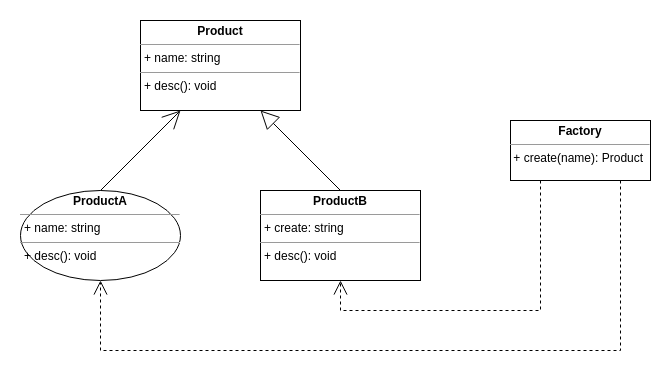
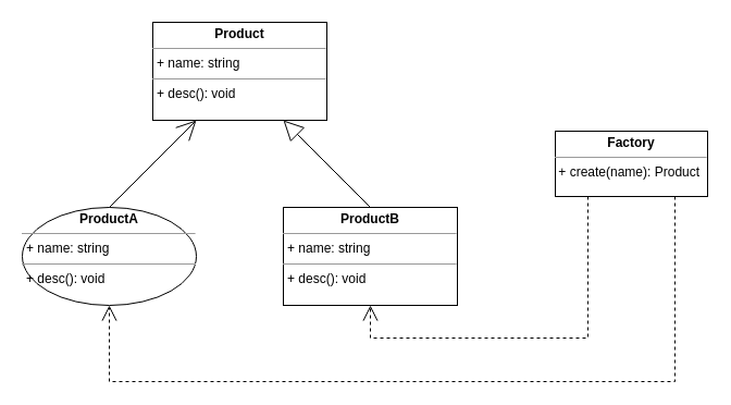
- <mxCell id="3" value="&lt;p style=&quot;margin: 0px ; margin-top: 4px ; text-align: center&quot;&gt;&lt;b&gt;ProductB&lt;/b&gt;&lt;/p&gt;&lt;hr size=&quot;1&quot;&gt;&lt;p style=&quot;margin: 0px ; margin-left: 4px&quot;&gt;+ create: string&lt;/p&gt;&lt;hr size=&quot;1&quot;&gt;&lt;p style=&quot;margin: 0px ; margin-left: 4px&quot;&gt;+ desc(): void&lt;/p&gt;" style="verticalAlign=top;align=left;overflow=fill;fontSize=12;fontFamily=Helvetica;html=1;" parent="1" vertex="1"><mxGeometry x="260" y="190" width="160" height="90" as="geometry" /></mxCell>
+ <mxCell id="3" value="&lt;p style=&quot;margin: 0px ; margin-top: 4px ; text-align: center&quot;&gt;&lt;b&gt;ProductB&lt;/b&gt;&lt;/p&gt;&lt;hr size=&quot;1&quot;&gt;&lt;p style=&quot;margin: 0px ; margin-left: 4px&quot;&gt;+ name: string&lt;/p&gt;&lt;hr size=&quot;1&quot;&gt;&lt;p style=&quot;margin: 0px ; margin-left: 4px&quot;&gt;+ desc(): void&lt;/p&gt;" style="verticalAlign=top;align=left;overflow=fill;fontSize=12;fontFamily=Helvetica;html=1;" parent="1" vertex="1"><mxGeometry x="260" y="190" width="160" height="90" as="geometry" /></mxCell>
